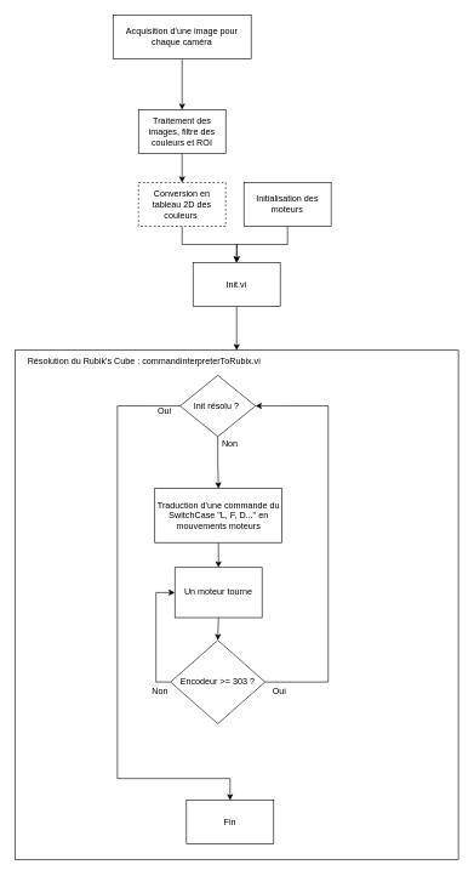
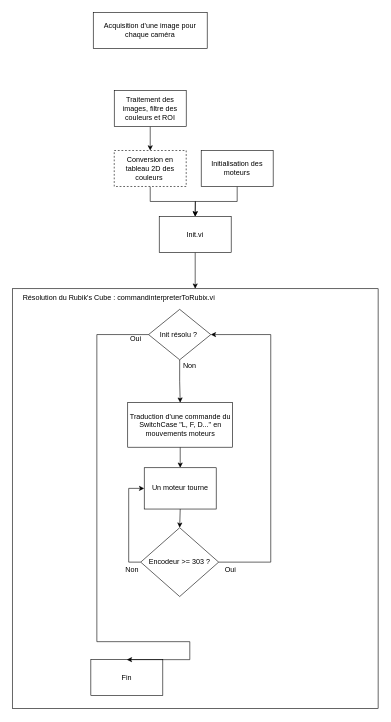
- <mxCell id="21" value="" style="edgeStyle=orthogonalEdgeStyle;rounded=0;orthogonalLoop=1;jettySize=auto;html=1;" edge="1" parent="1" source="22" target="24"><mxGeometry relative="1" as="geometry" /></mxCell>
- <mxCell id="17" value="Fin" style="rounded=0;whiteSpace=wrap;html=1;" vertex="1" parent="2"><mxGeometry x="236" y="630" width="120" height="60" as="geometry" /></mxCell>
+ <mxCell id="17" value="Fin" style="rounded=0;whiteSpace=wrap;html=1;" vertex="1" parent="2"><mxGeometry x="131" y="630" width="120" height="60" as="geometry" /></mxCell>
